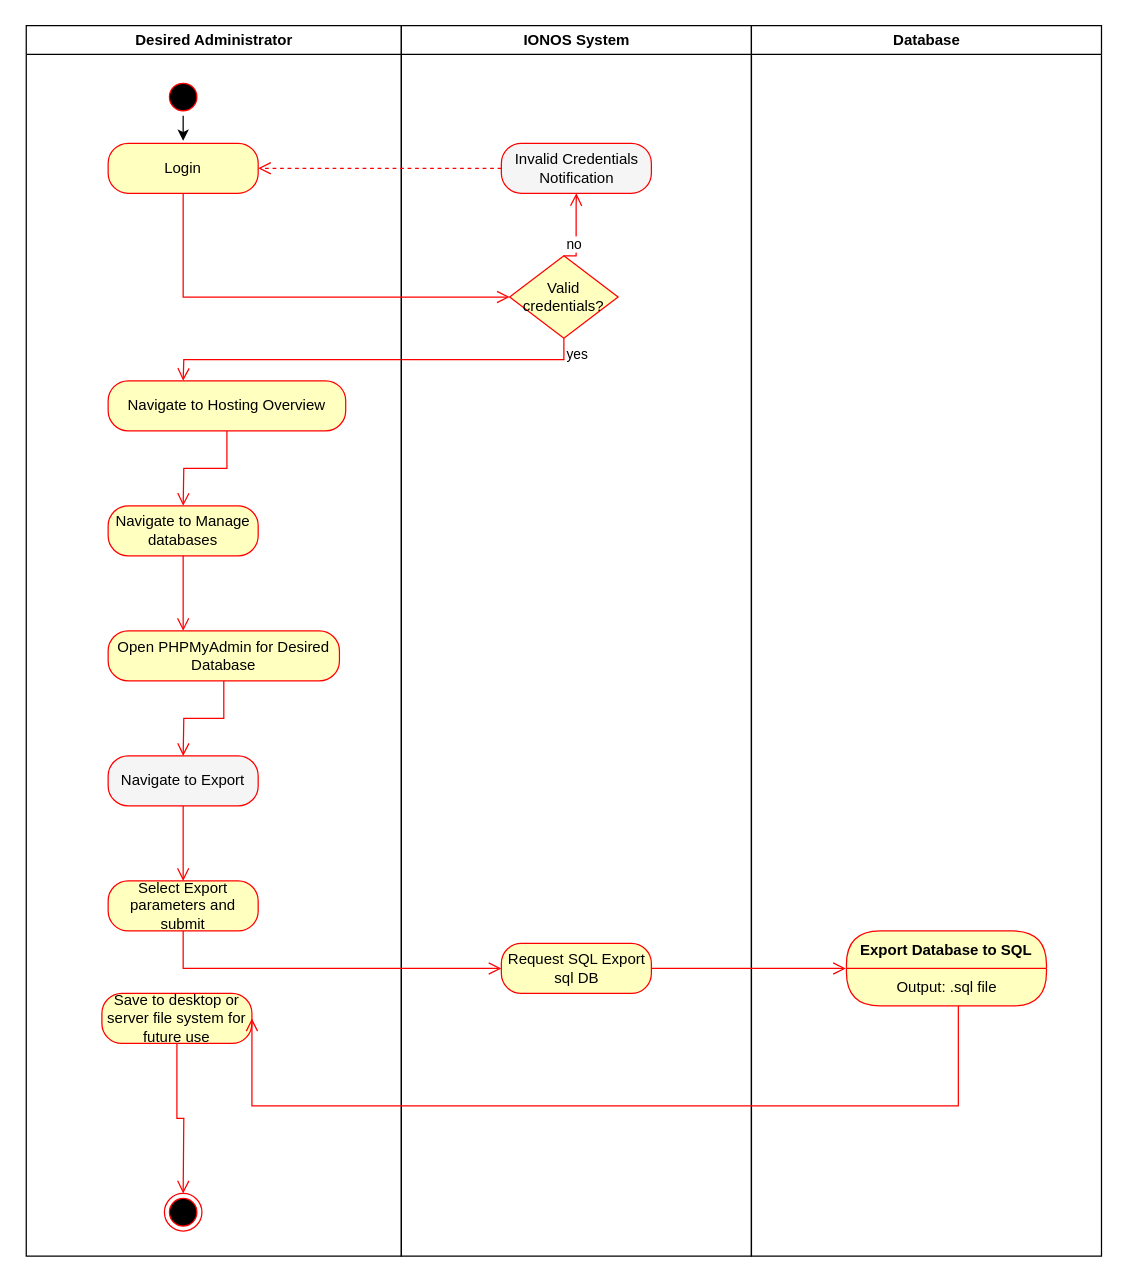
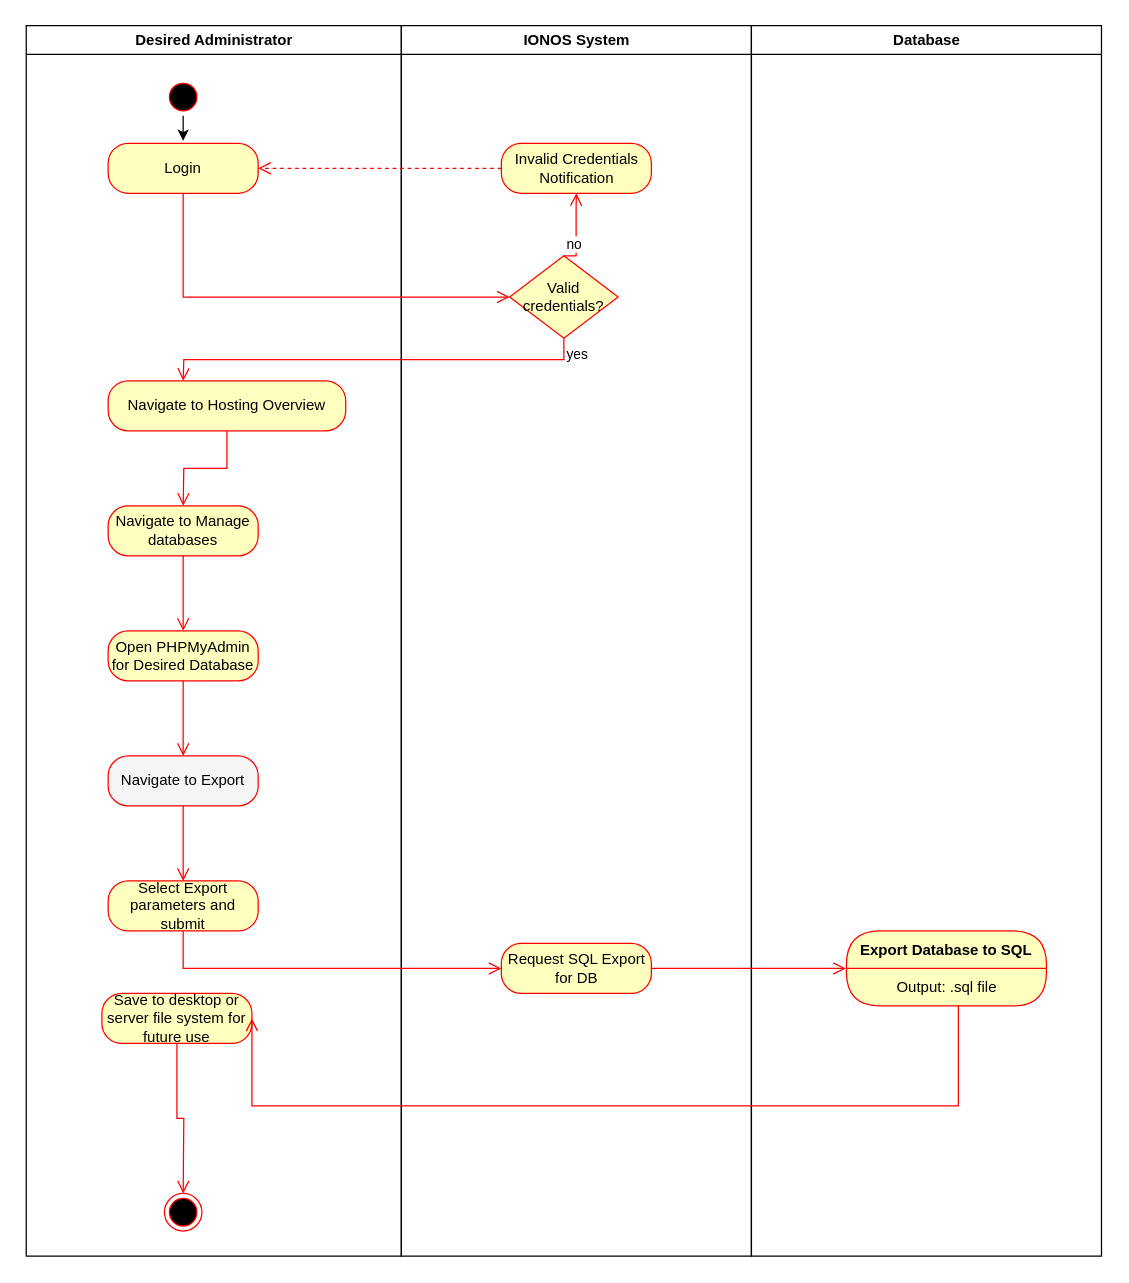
- <mxCell id="21" value="Invalid Credentials Notification" style="rounded=1;whiteSpace=wrap;html=1;arcSize=40;fontColor=#000000;fillColor=#f5f5f5;strokeColor=#ff0000;" vertex="1" parent="20"><mxGeometry x="80" y="94" width="120" height="40" as="geometry" /></mxCell>
+ <mxCell id="21" value="Invalid Credentials Notification" style="rounded=1;whiteSpace=wrap;html=1;arcSize=40;fontColor=#000000;fillColor=#ffffc0;strokeColor=#ff0000;" vertex="1" parent="20"><mxGeometry x="80" y="94" width="120" height="40" as="geometry" /></mxCell>
- <mxCell id="13" value="Open PHPMyAdmin for Desired Database" style="rounded=1;whiteSpace=wrap;html=1;arcSize=40;fontColor=#000000;fillColor=#ffffc0;strokeColor=#ff0000;" vertex="1" parent="2"><mxGeometry x="65.5" y="484" width="185" height="40" as="geometry" /></mxCell>
+ <mxCell id="13" value="Open PHPMyAdmin for Desired Database" style="rounded=1;whiteSpace=wrap;html=1;arcSize=40;fontColor=#000000;fillColor=#ffffc0;strokeColor=#ff0000;" vertex="1" parent="2"><mxGeometry x="65.5" y="484" width="120" height="40" as="geometry" /></mxCell>
- <mxCell id="24" value="Request SQL Export sql DB" style="rounded=1;whiteSpace=wrap;html=1;arcSize=40;fontColor=#000000;fillColor=#ffffc0;strokeColor=#ff0000;" vertex="1" parent="20"><mxGeometry x="80" y="734" width="120" height="40" as="geometry" /></mxCell>
+ <mxCell id="24" value="Request SQL Export for DB" style="rounded=1;whiteSpace=wrap;html=1;arcSize=40;fontColor=#000000;fillColor=#ffffc0;strokeColor=#ff0000;" vertex="1" parent="20"><mxGeometry x="80" y="734" width="120" height="40" as="geometry" /></mxCell>
